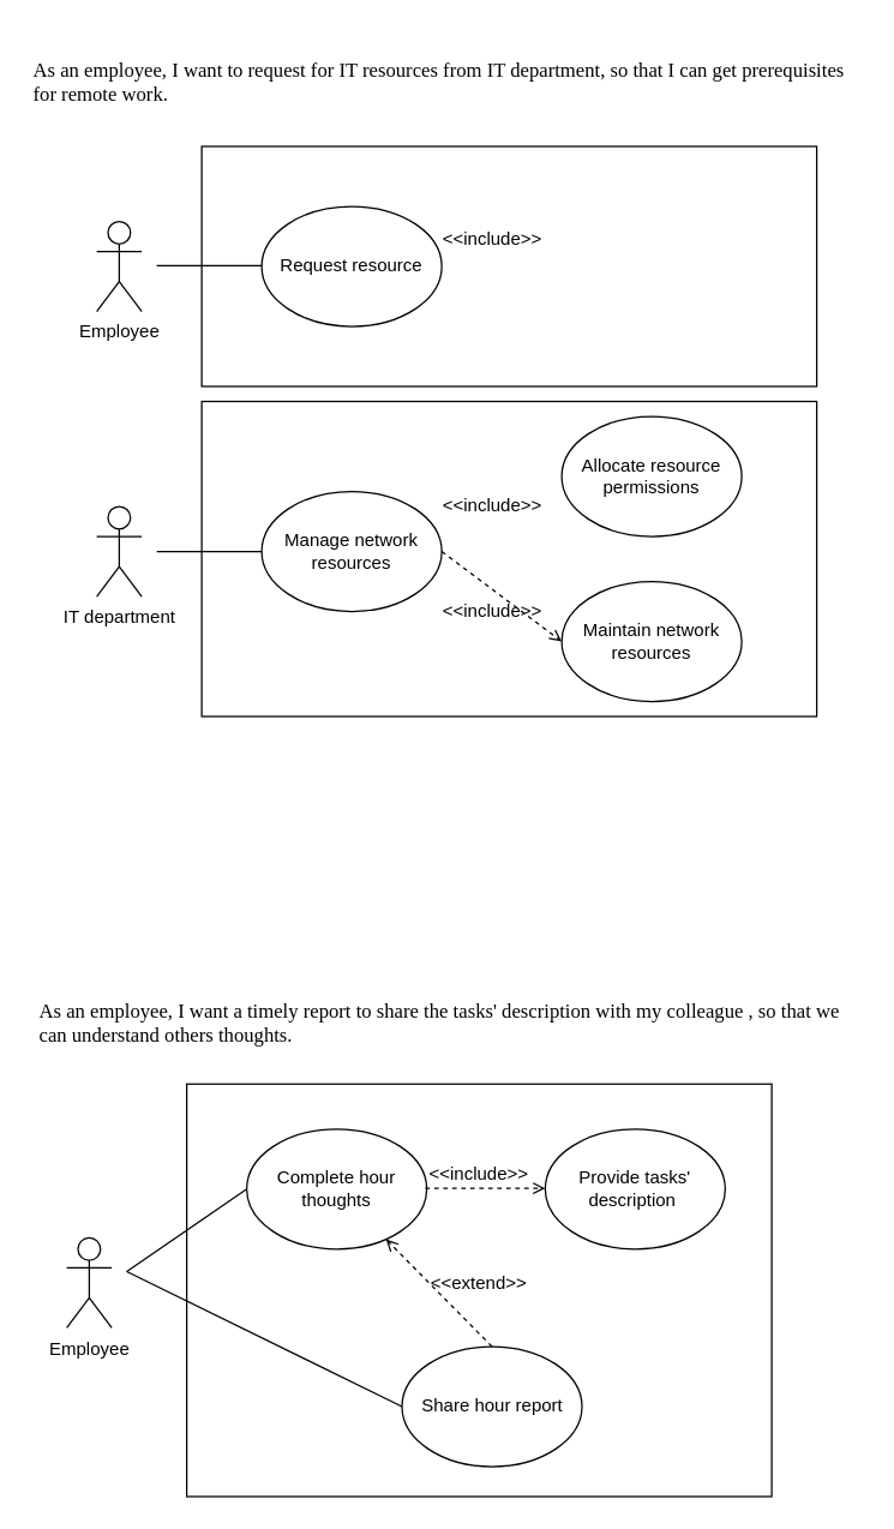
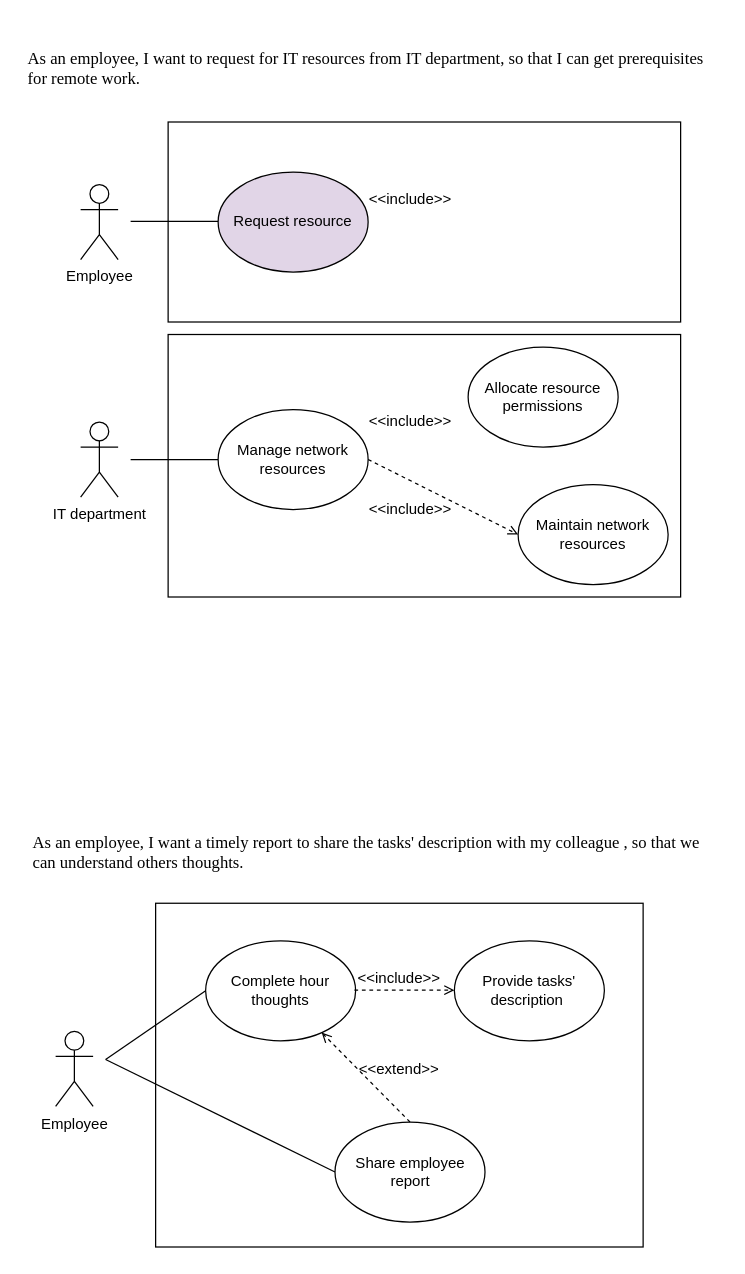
- <mxCell id="6" value="Request resource" style="ellipse;whiteSpace=wrap;html=1;" parent="1" vertex="1"><mxGeometry x="174" y="137" width="120" height="80" as="geometry" /></mxCell>
+ <mxCell id="6" value="Request resource" style="ellipse;whiteSpace=wrap;html=1;fillColor=#e1d5e7;" parent="1" vertex="1"><mxGeometry x="174" y="137" width="120" height="80" as="geometry" /></mxCell>
- <mxCell id="23" value="Maintain network resources" style="ellipse;whiteSpace=wrap;html=1;" parent="1" vertex="1"><mxGeometry x="374" y="387" width="120" height="80" as="geometry" /></mxCell>
+ <mxCell id="23" value="Maintain network resources" style="ellipse;whiteSpace=wrap;html=1;" parent="1" vertex="1"><mxGeometry x="414" y="387" width="120" height="80" as="geometry" /></mxCell>
- <mxCell id="25" value="Share hour report" style="ellipse;whiteSpace=wrap;html=1;" vertex="1" parent="1"><mxGeometry x="267.5" y="897" width="120" height="80" as="geometry" /></mxCell>
+ <mxCell id="25" value="Share employee report" style="ellipse;whiteSpace=wrap;html=1;" vertex="1" parent="1"><mxGeometry x="267.5" y="897" width="120" height="80" as="geometry" /></mxCell>
